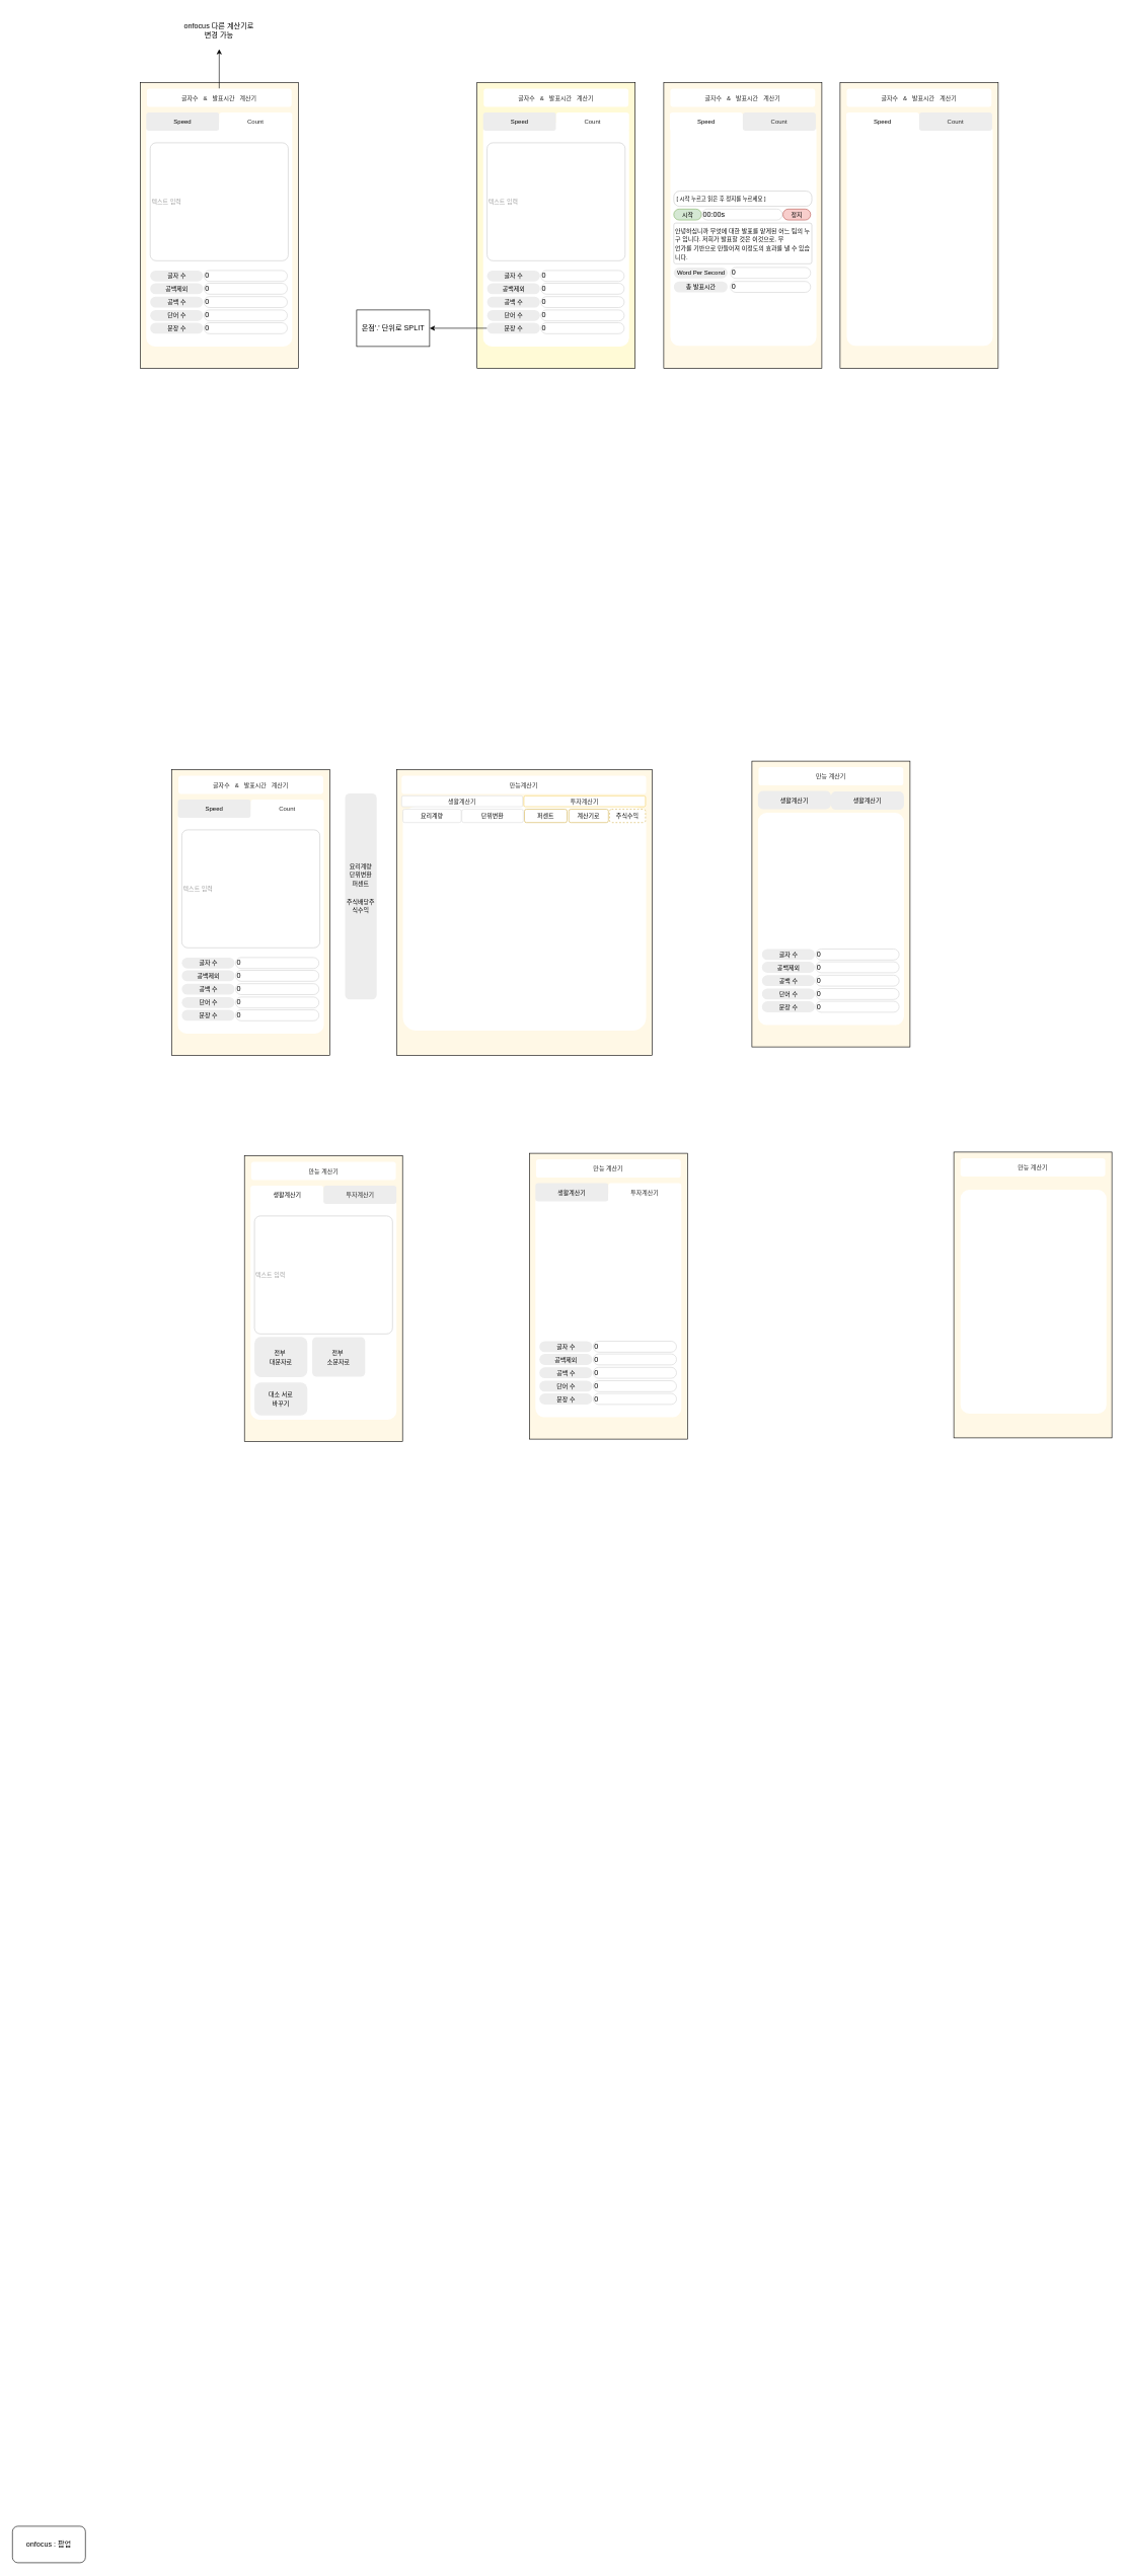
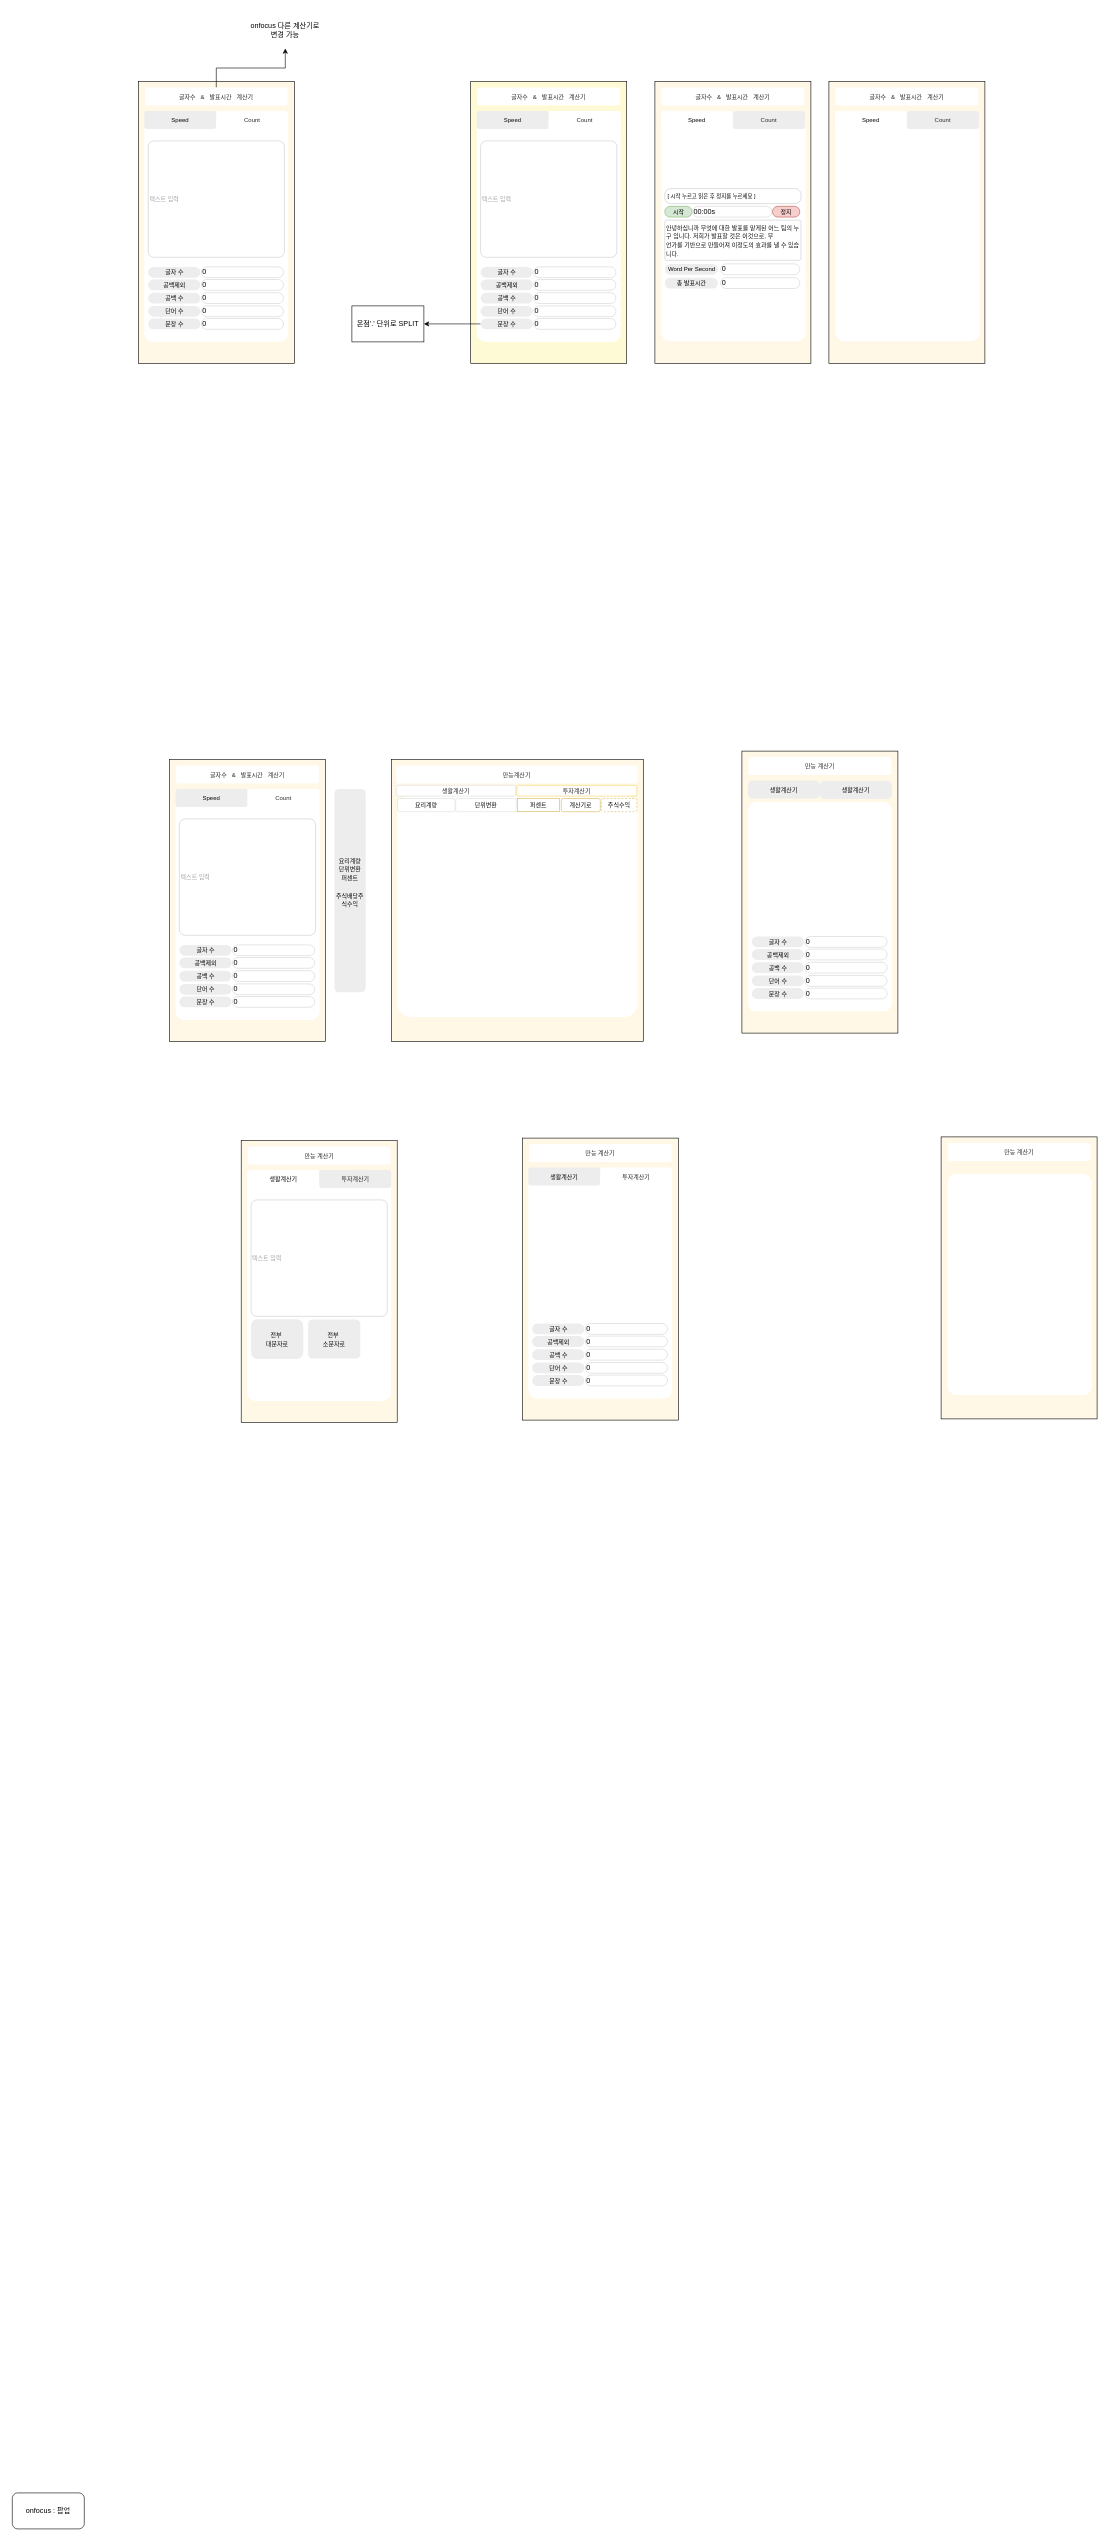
- <mxCell id="123" value="onfocus 다른 계산기로 변경 가능" style="whiteSpace=wrap;html=1;fillColor=#FFFFFF;strokeColor=none;rounded=1;" vertex="1" parent="1"><mxGeometry x="300" y="20" width="120" height="60" as="geometry" /></mxCell>
+ <mxCell id="123" value="onfocus 다른 계산기로 변경 가능" style="whiteSpace=wrap;html=1;fillColor=#FFFFFF;strokeColor=none;rounded=1;" vertex="1" parent="1"><mxGeometry x="415" y="20" width="120" height="60" as="geometry" /></mxCell>
- <mxCell id="77" value="&lt;font style=&quot;font-size: 10px;&quot; color=&quot;#080808&quot;&gt;퍼센트&lt;/font&gt;" style="rounded=1;whiteSpace=wrap;html=1;strokeColor=#D6B656;" parent="1" vertex="1"><mxGeometry x="862" y="1330" width="70" height="22" as="geometry" /></mxCell>
+ <mxCell id="77" value="&lt;font style=&quot;font-size: 10px;&quot; color=&quot;#080808&quot;&gt;퍼센트&lt;/font&gt;" style="whiteSpace=wrap;html=1;strokeColor=#D6B656;rounded=0;" parent="1" vertex="1"><mxGeometry x="862" y="1330" width="70" height="22" as="geometry" /></mxCell>
- <mxCell id="121" value="&lt;font style=&quot;font-size: 10px;&quot; color=&quot;#080808&quot;&gt;요리계량&lt;br&gt;단위변환&lt;br&gt;퍼센트&lt;br&gt;&lt;br&gt;주식배당주식수익&lt;br&gt;&lt;br&gt;&lt;br&gt;&lt;/font&gt;" style="rounded=1;whiteSpace=wrap;html=1;strokeColor=none;fillColor=#EDEDED;" parent="1" vertex="1"><mxGeometry x="567" y="1304" width="52" height="339" as="geometry" /></mxCell>
+ <mxCell id="121" value="&lt;font style=&quot;font-size: 10px;&quot; color=&quot;#080808&quot;&gt;요리계량&lt;br&gt;단위변환&lt;br&gt;퍼센트&lt;br&gt;&lt;br&gt;주식배당주식수익&lt;br&gt;&lt;br&gt;&lt;br&gt;&lt;/font&gt;" style="rounded=1;whiteSpace=wrap;html=1;strokeColor=none;fillColor=#EDEDED;" parent="1" vertex="1"><mxGeometry x="557" y="1314" width="52" height="339" as="geometry" /></mxCell>
- <mxCell id="89" value="&lt;span style=&quot;font-size: 10px;&quot;&gt;대소 서로 &lt;br&gt;바꾸기&lt;br&gt;&lt;/span&gt;" style="rounded=1;whiteSpace=wrap;html=1;arcSize=20;fillColor=#EDEDED;strokeColor=none;" parent="1" vertex="1"><mxGeometry x="418" y="2273" width="87" height="54" as="geometry" /></mxCell>
